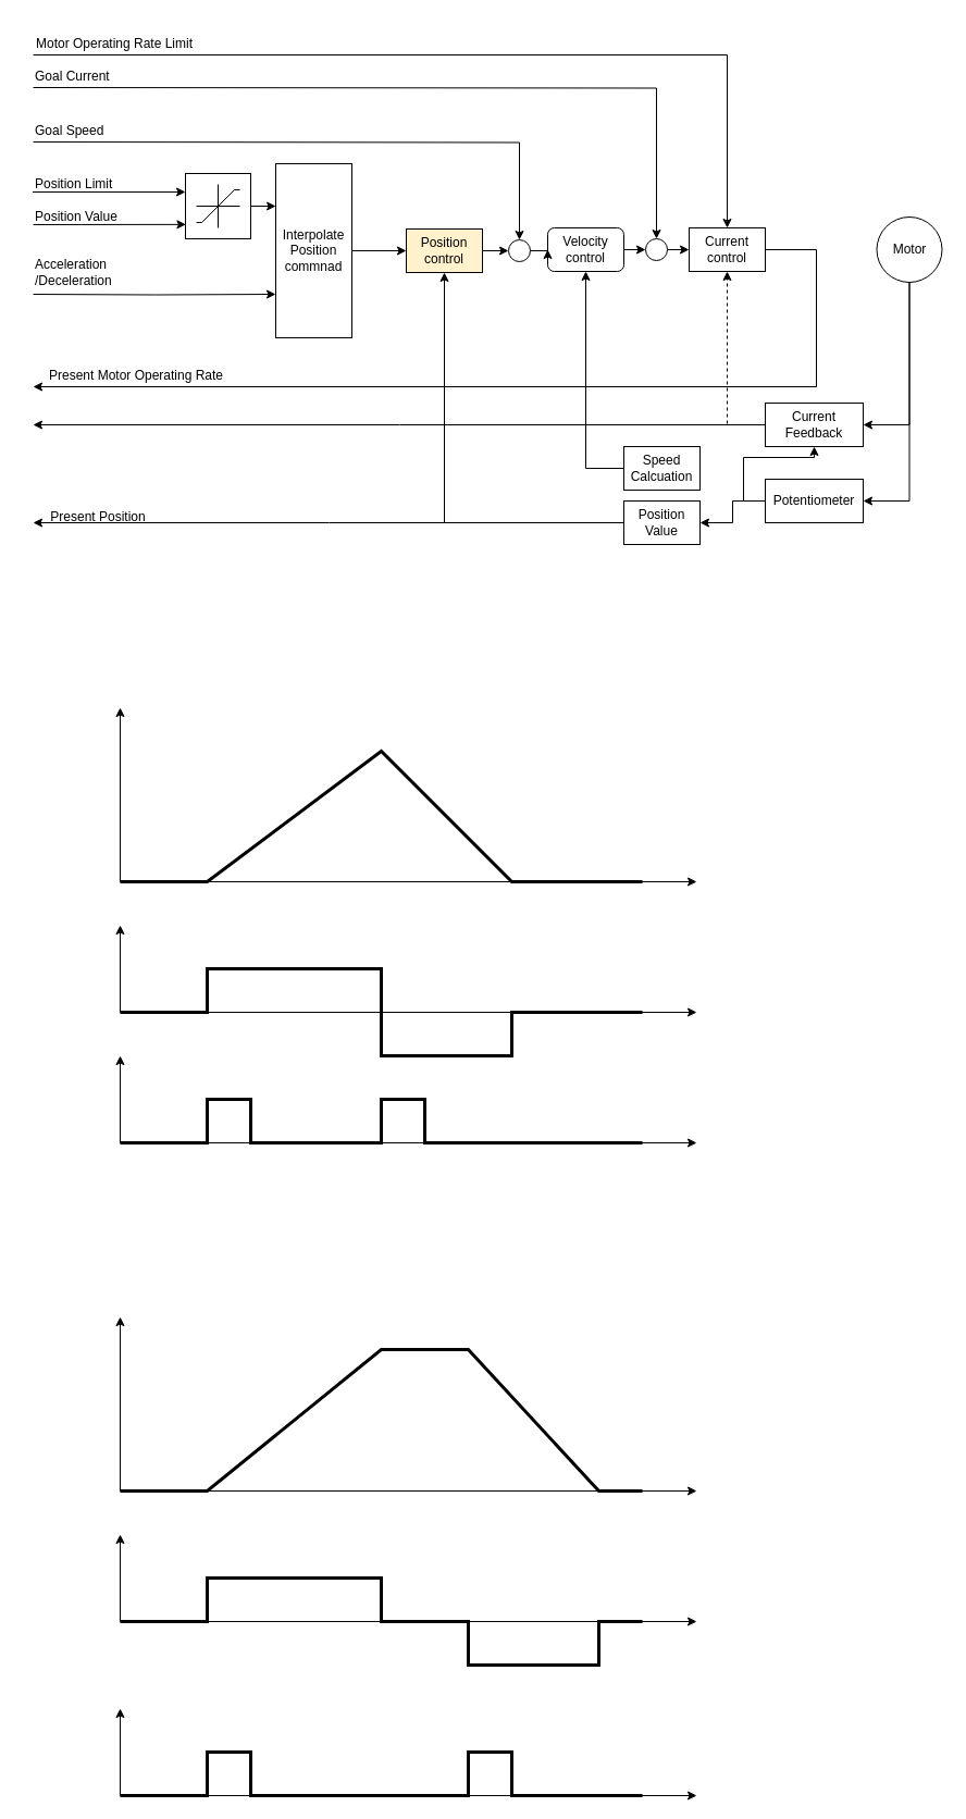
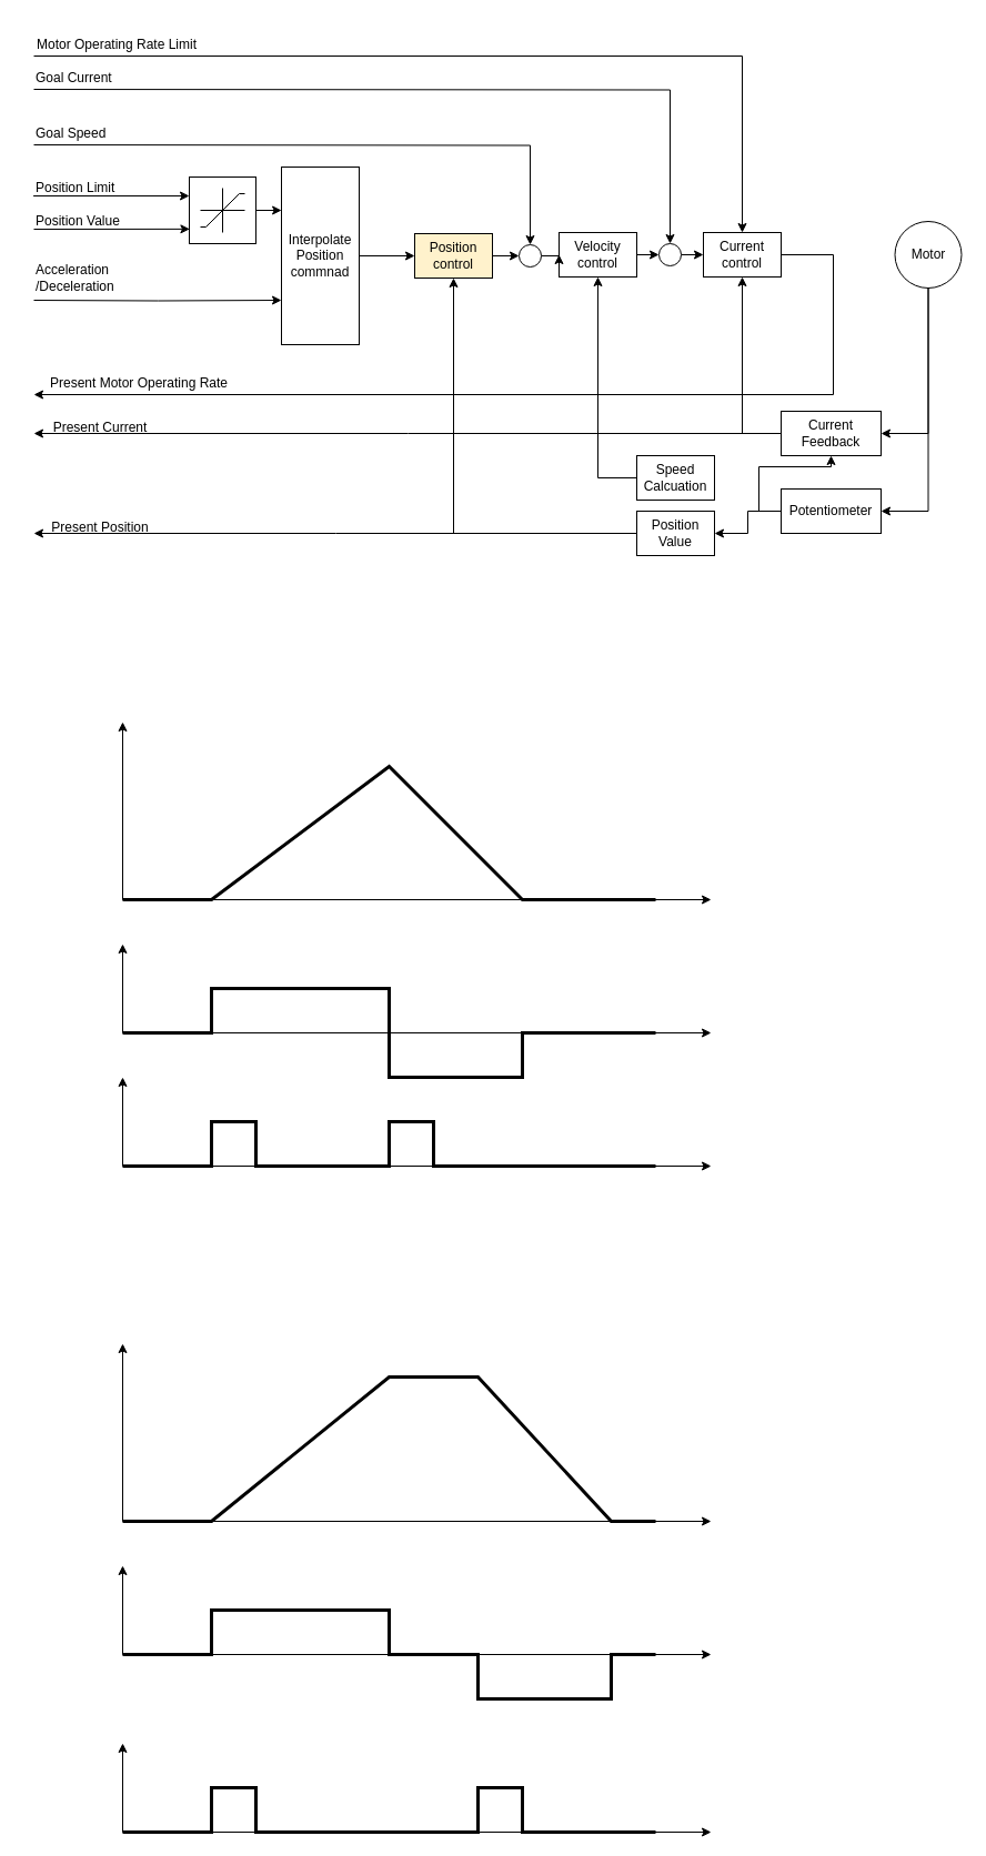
- <mxCell id="4" value="Velocity&lt;br&gt;control" style="whiteSpace=wrap;html=1;rounded=1;" vertex="1" parent="2"><mxGeometry x="483" y="189" width="70" height="40" as="geometry" /></mxCell>
+ <mxCell id="4" value="Velocity&lt;br&gt;control" style="rounded=0;whiteSpace=wrap;html=1;" vertex="1" parent="2"><mxGeometry x="483" y="189" width="70" height="40" as="geometry" /></mxCell>
- <mxCell id="24" style="edgeStyle=orthogonalEdgeStyle;rounded=0;orthogonalLoop=1;jettySize=auto;html=1;exitX=0;exitY=0.5;exitDx=0;exitDy=0;entryX=0.5;entryY=1;entryDx=0;entryDy=0;dashed=1;" edge="1" parent="2" source="26" target="5"><mxGeometry relative="1" as="geometry" /></mxCell>
+ <mxCell id="24" style="edgeStyle=orthogonalEdgeStyle;rounded=0;orthogonalLoop=1;jettySize=auto;html=1;exitX=0;exitY=0.5;exitDx=0;exitDy=0;entryX=0.5;entryY=1;entryDx=0;entryDy=0;" edge="1" parent="2" source="26" target="5"><mxGeometry relative="1" as="geometry" /></mxCell>
+ <mxCell id="31" value="Present Current" style="text;html=1;strokeColor=none;fillColor=none;align=center;verticalAlign=middle;whiteSpace=wrap;rounded=0;" vertex="1" parent="2"><mxGeometry x="20" y="350" width="100" height="30" as="geometry" /></mxCell>
